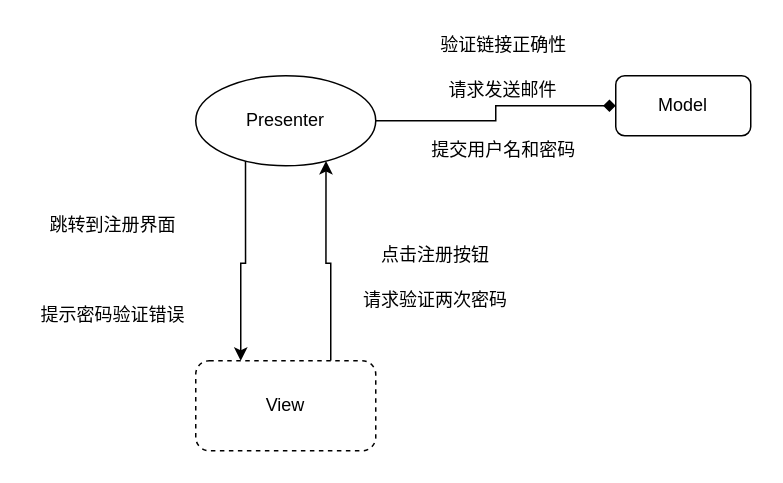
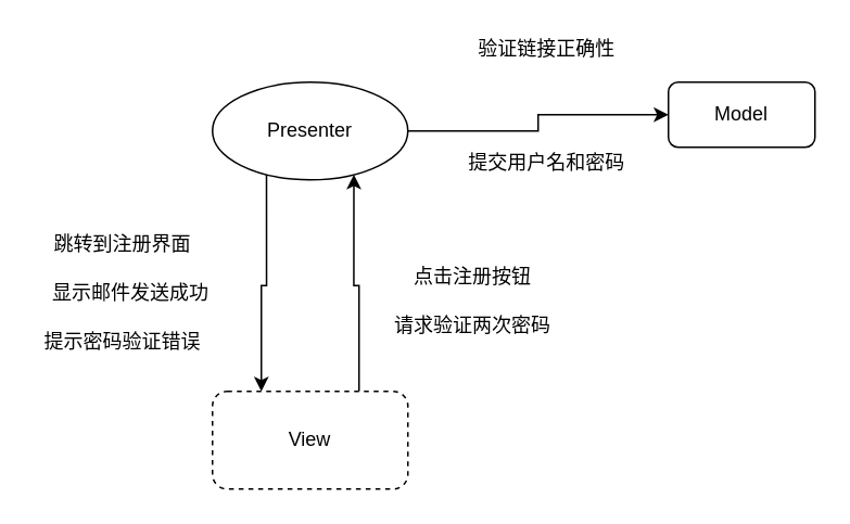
- <mxCell id="10" value="请求发送邮件" style="text;html=1;strokeColor=none;fillColor=none;align=center;verticalAlign=middle;whiteSpace=wrap;rounded=0;" parent="1" vertex="1"><mxGeometry x="290" y="50" width="90" height="20" as="geometry" /></mxCell>
- <mxCell id="3" style="edgeStyle=orthogonalEdgeStyle;rounded=0;orthogonalLoop=1;jettySize=auto;html=1;exitX=1;exitY=0.5;exitDx=0;exitDy=0;entryX=0;entryY=0.5;entryDx=0;entryDy=0;endArrow=diamond;" parent="1" source="4" target="9" edge="1"><mxGeometry relative="1" as="geometry" /></mxCell>
+ <mxCell id="3" style="edgeStyle=orthogonalEdgeStyle;rounded=0;orthogonalLoop=1;jettySize=auto;html=1;exitX=1;exitY=0.5;exitDx=0;exitDy=0;entryX=0;entryY=0.5;entryDx=0;entryDy=0;" parent="1" source="4" target="9" edge="1"><mxGeometry relative="1" as="geometry" /></mxCell>
+ <mxCell id="11" value="显示邮件发送成功" style="text;html=1;strokeColor=none;fillColor=none;align=center;verticalAlign=middle;whiteSpace=wrap;rounded=0;" vertex="1" parent="1"><mxGeometry x="30" y="170" width="100" height="20" as="geometry" /></mxCell>
